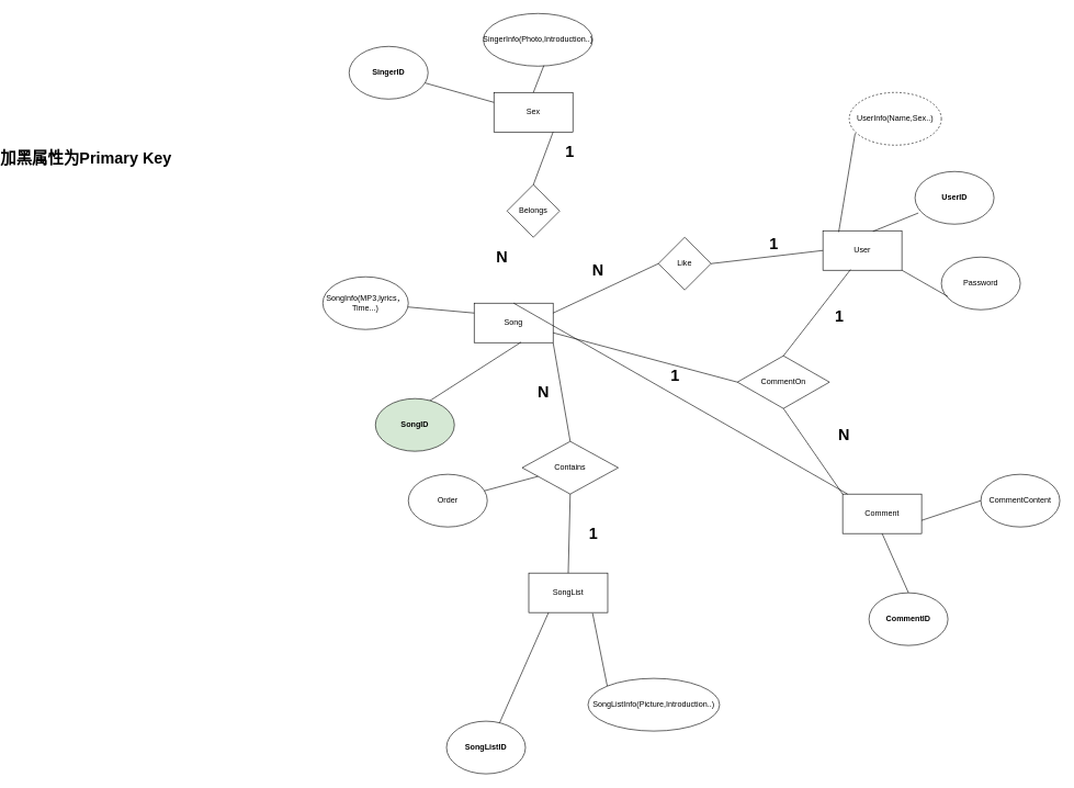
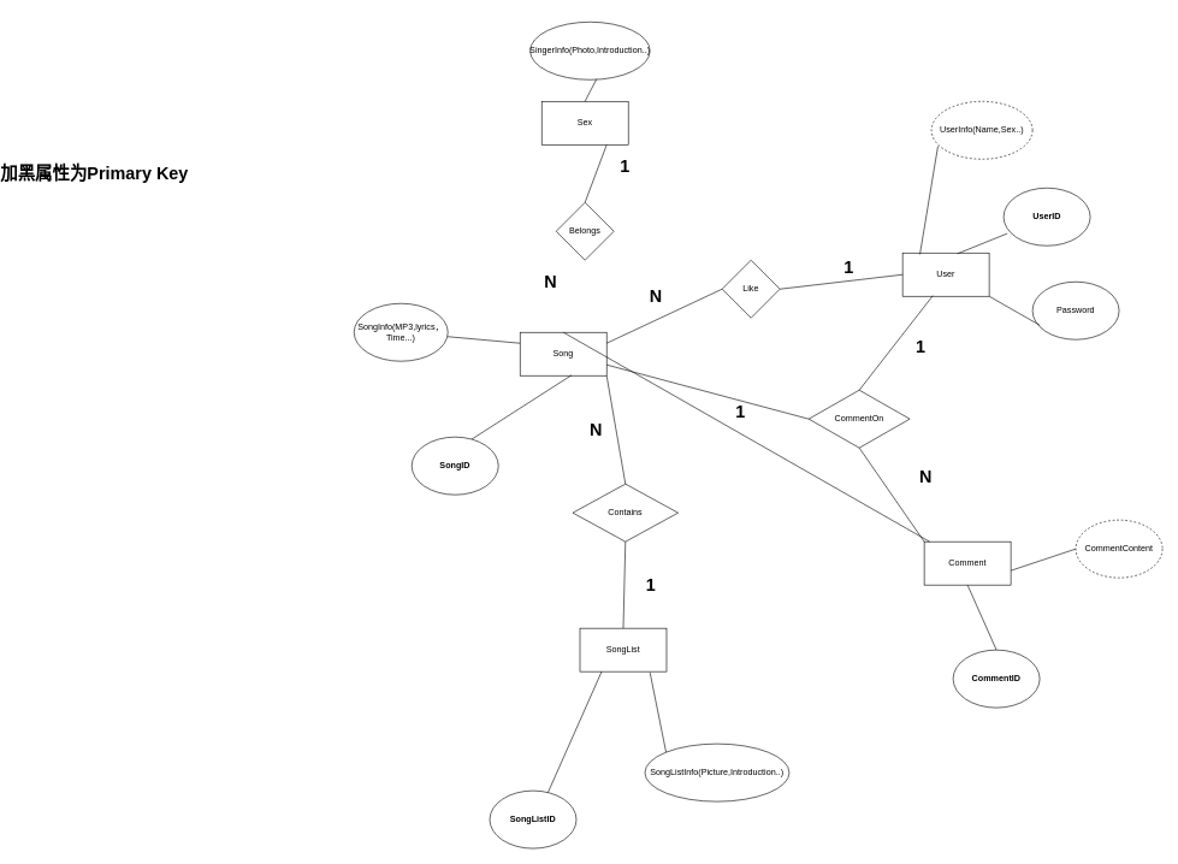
- <mxCell id="19" value="SingerInfo(Photo,Introduction..)" style="ellipse;whiteSpace=wrap;html=1;" vertex="1" parent="1"><mxGeometry x="674" width="166" height="80" as="geometry" y="20" /></mxCell>
+ <mxCell id="19" value="SingerInfo(Photo,Introduction..)" style="ellipse;whiteSpace=wrap;html=1;" vertex="1" parent="1"><mxGeometry x="674" y="30" width="166" height="80" as="geometry" /></mxCell>
- <mxCell id="14" value="&lt;b&gt;SingerID&lt;/b&gt;" style="ellipse;whiteSpace=wrap;html=1;" vertex="1" parent="1"><mxGeometry x="470" y="70" width="120" height="80" as="geometry" /></mxCell>
- <mxCell id="25" value="" style="endArrow=none;html=1;rounded=0;entryX=0;entryY=0.25;entryDx=0;entryDy=0;" edge="1" parent="1" source="14" target="15"><mxGeometry width="50" height="50" relative="1" as="geometry"><mxPoint x="610" y="180" as="sourcePoint" /><mxPoint x="660" y="130" as="targetPoint" /></mxGeometry></mxCell>
- <mxCell id="7" value="&lt;b&gt;SongID&lt;/b&gt;" style="ellipse;whiteSpace=wrap;html=1;fillColor=#d5e8d4;" parent="1" vertex="1"><mxGeometry x="510" y="605" width="120" height="80" as="geometry" /></mxCell>
+ <mxCell id="7" value="&lt;b&gt;SongID&lt;/b&gt;" style="ellipse;whiteSpace=wrap;html=1;" parent="1" vertex="1"><mxGeometry x="510" y="605" width="120" height="80" as="geometry" /></mxCell>
- <mxCell id="38" value="" style="endArrow=none;html=1;rounded=0;" edge="1" parent="1" source="21" target="36"><mxGeometry width="50" height="50" relative="1" as="geometry"><mxPoint x="662.289" y="760" as="sourcePoint" /><mxPoint x="662.289" y="710" as="targetPoint" /></mxGeometry></mxCell>
- <mxCell id="36" value="Order" style="ellipse;whiteSpace=wrap;html=1;" vertex="1" parent="1"><mxGeometry x="560" y="720" width="120" height="80" as="geometry" /></mxCell>
- <mxCell id="12" value="CommentContent" style="ellipse;whiteSpace=wrap;html=1;" vertex="1" parent="1"><mxGeometry x="1430" y="720" width="120" height="80" as="geometry" /></mxCell>
+ <mxCell id="12" value="CommentContent" style="ellipse;whiteSpace=wrap;html=1;dashed=1;" vertex="1" parent="1"><mxGeometry x="1430" y="720" width="120" height="80" as="geometry" /></mxCell>
